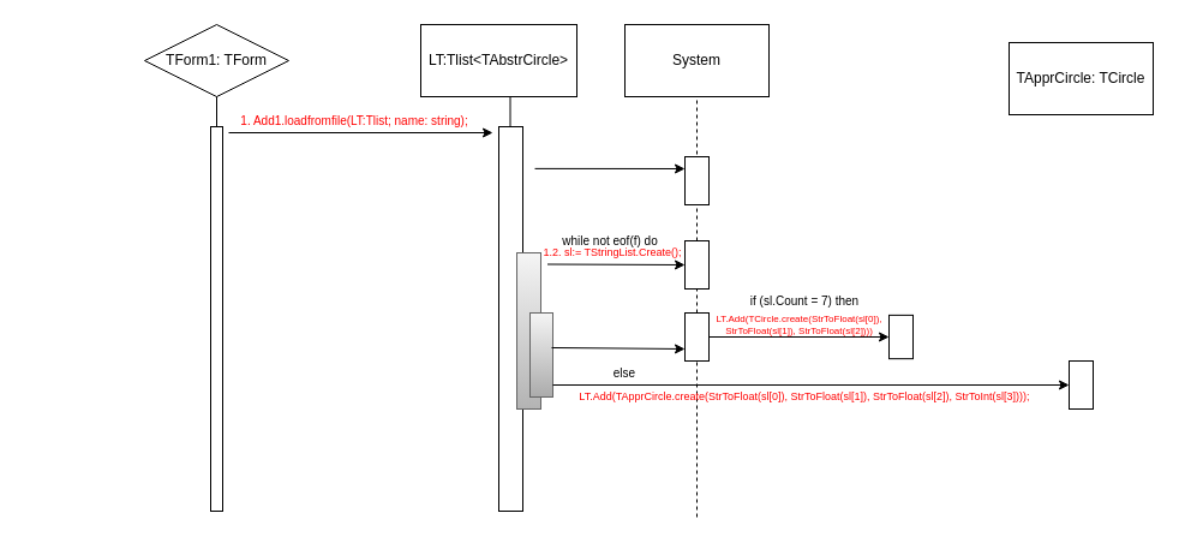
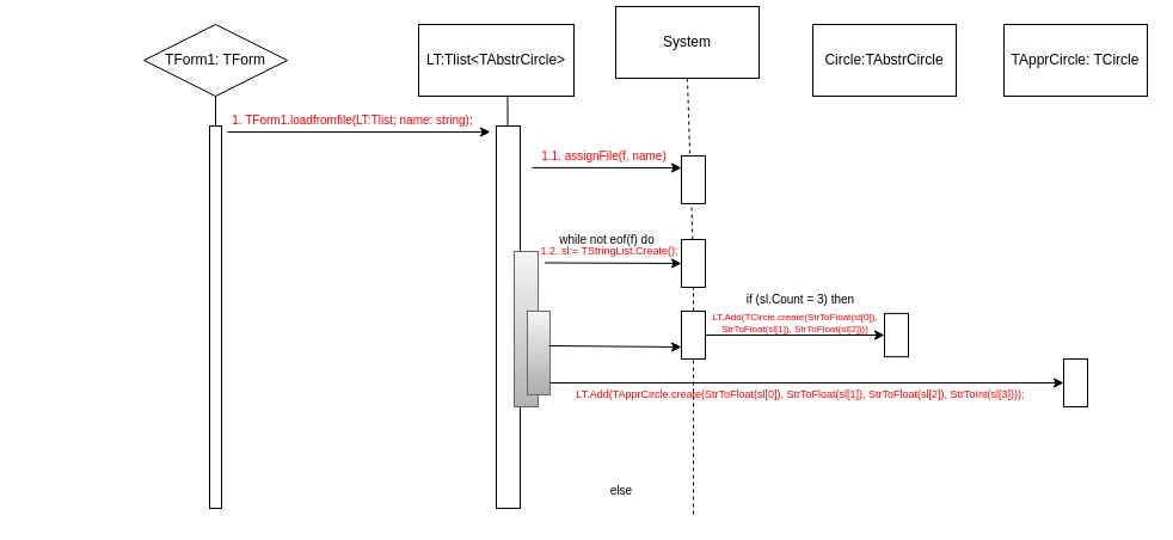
- <mxCell id="8" value="System" style="rounded=0;whiteSpace=wrap;html=1;" parent="1" vertex="1"><mxGeometry x="520" y="20" width="120" height="60" as="geometry" /></mxCell>
+ <mxCell id="8" value="System" style="rounded=0;whiteSpace=wrap;html=1;" parent="1" vertex="1"><mxGeometry x="515" y="5" width="120" height="60" as="geometry" /></mxCell>
+ <mxCell id="3" value="Circle:TAbstrCircle" style="rounded=0;whiteSpace=wrap;html=1;" parent="1" vertex="1"><mxGeometry x="680" y="20" width="120" height="60" as="geometry" /></mxCell>
- <mxCell id="4" value="TApprCircle: TCircle" style="rounded=0;whiteSpace=wrap;html=1;" parent="1" vertex="1"><mxGeometry x="840" y="35" width="120" height="60" as="geometry" /></mxCell>
+ <mxCell id="4" value="TApprCircle: TCircle" style="rounded=0;whiteSpace=wrap;html=1;" parent="1" vertex="1"><mxGeometry x="840" y="20" width="120" height="60" as="geometry" /></mxCell>
- <mxCell id="12" value="1. Add1.loadfromfile(LT:Tlist; name: string);" style="text;html=1;align=center;verticalAlign=middle;whiteSpace=wrap;rounded=0;fontColor=#FF0000;fontSize=10;" parent="1" vertex="1"><mxGeometry x="190" y="90" width="210" height="20" as="geometry" /></mxCell>
+ <mxCell id="12" value="1. TForm1.loadfromfile(LT:Tlist; name: string);" style="text;html=1;align=center;verticalAlign=middle;whiteSpace=wrap;rounded=0;fontColor=#FF0000;fontSize=10;" parent="1" vertex="1"><mxGeometry x="190" y="90" width="210" height="20" as="geometry" /></mxCell>
+ <mxCell id="18" value="1.1. assignFile(f, name)" style="text;html=1;strokeColor=none;fillColor=none;align=center;verticalAlign=middle;whiteSpace=wrap;rounded=0;fontColor=#FF0000;fontSize=10;" parent="1" vertex="1"><mxGeometry x="441" y="120" width="129" height="20" as="geometry" /></mxCell>
- <mxCell id="23" value="if (sl.Count = 7) then" style="text;html=1;strokeColor=none;fillColor=none;align=center;verticalAlign=middle;whiteSpace=wrap;rounded=0;fontSize=10;" parent="1" vertex="1"><mxGeometry x="620" y="245" width="100" height="10" as="geometry" /></mxCell>
+ <mxCell id="23" value="if (sl.Count = 3) then" style="text;html=1;strokeColor=none;fillColor=none;align=center;verticalAlign=middle;whiteSpace=wrap;rounded=0;fontSize=10;" parent="1" vertex="1"><mxGeometry x="620" y="245" width="100" height="10" as="geometry" /></mxCell>
- <mxCell id="34" value="else" style="text;html=1;strokeColor=none;fillColor=none;align=center;verticalAlign=middle;whiteSpace=wrap;rounded=0;fontSize=10;" vertex="1" parent="1"><mxGeometry x="500" y="300" width="40" height="20" as="geometry" /></mxCell>
+ <mxCell id="34" value="else" style="text;html=1;strokeColor=none;fillColor=none;align=center;verticalAlign=middle;whiteSpace=wrap;rounded=0;fontSize=10;" vertex="1" parent="1"><mxGeometry x="500" y="400" width="40" height="20" as="geometry" /></mxCell>
